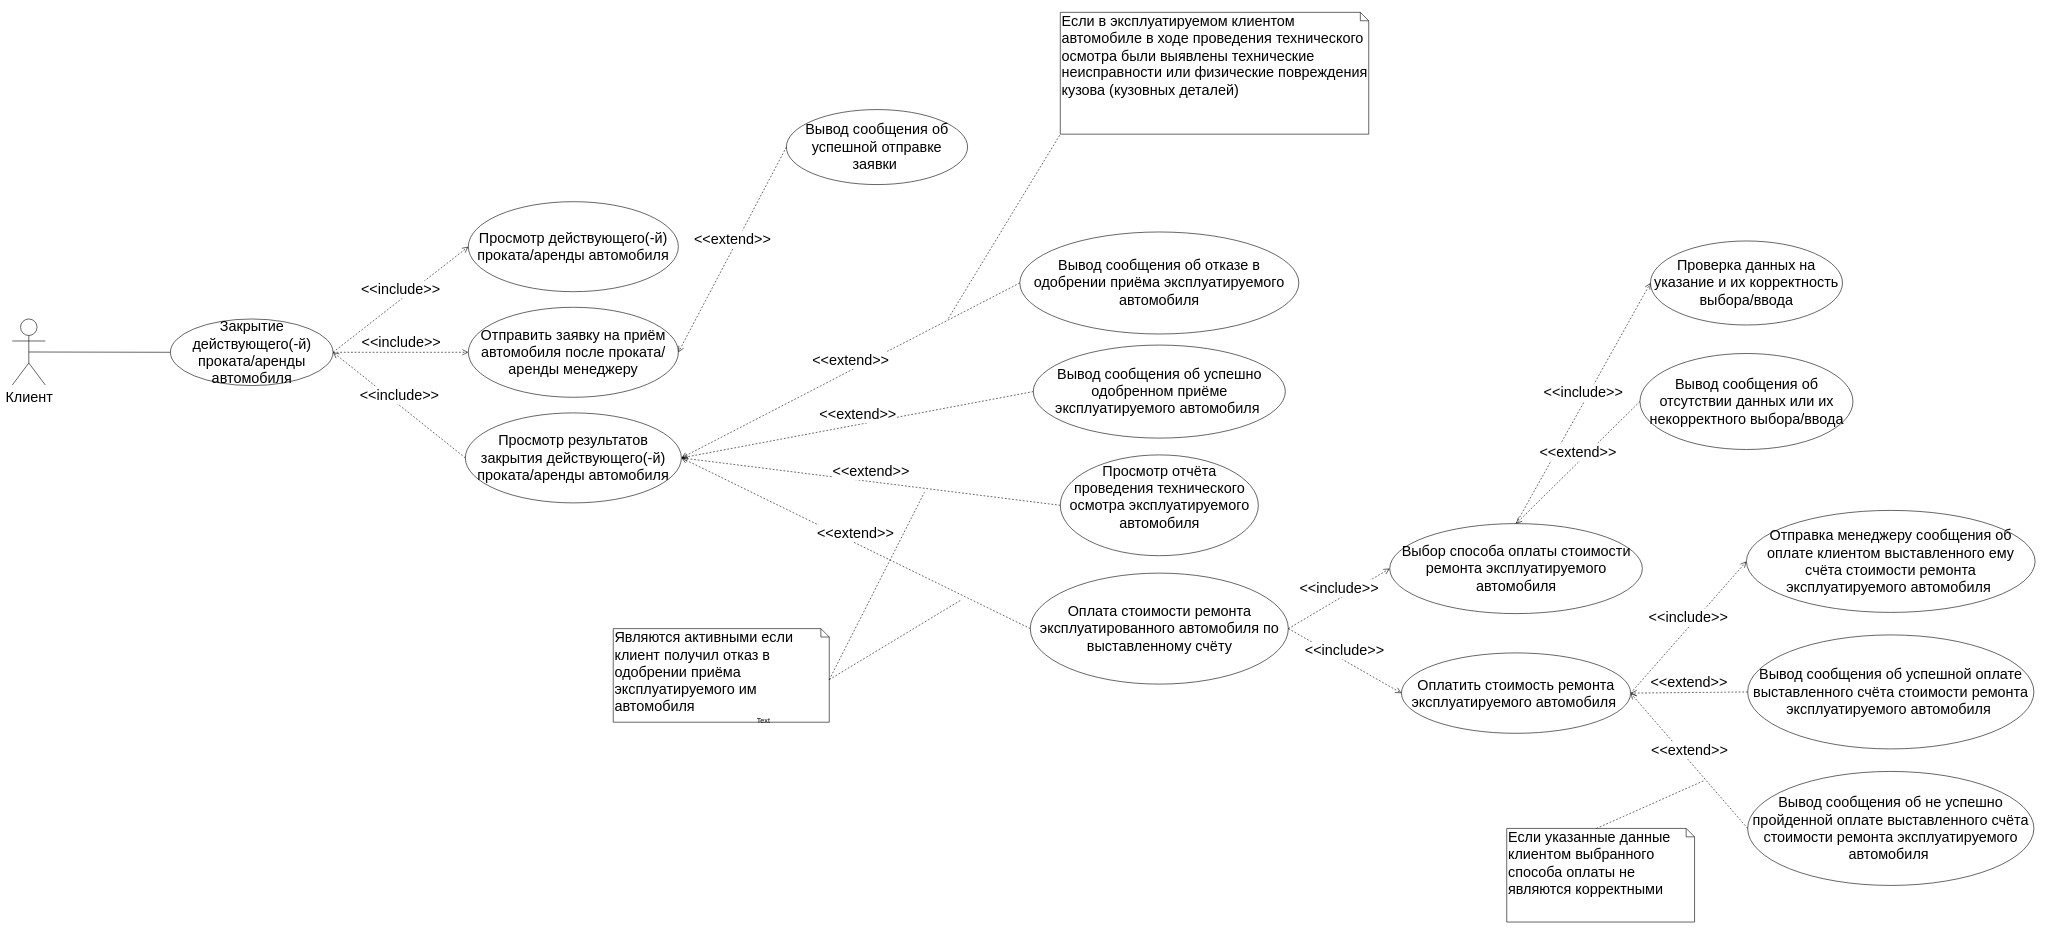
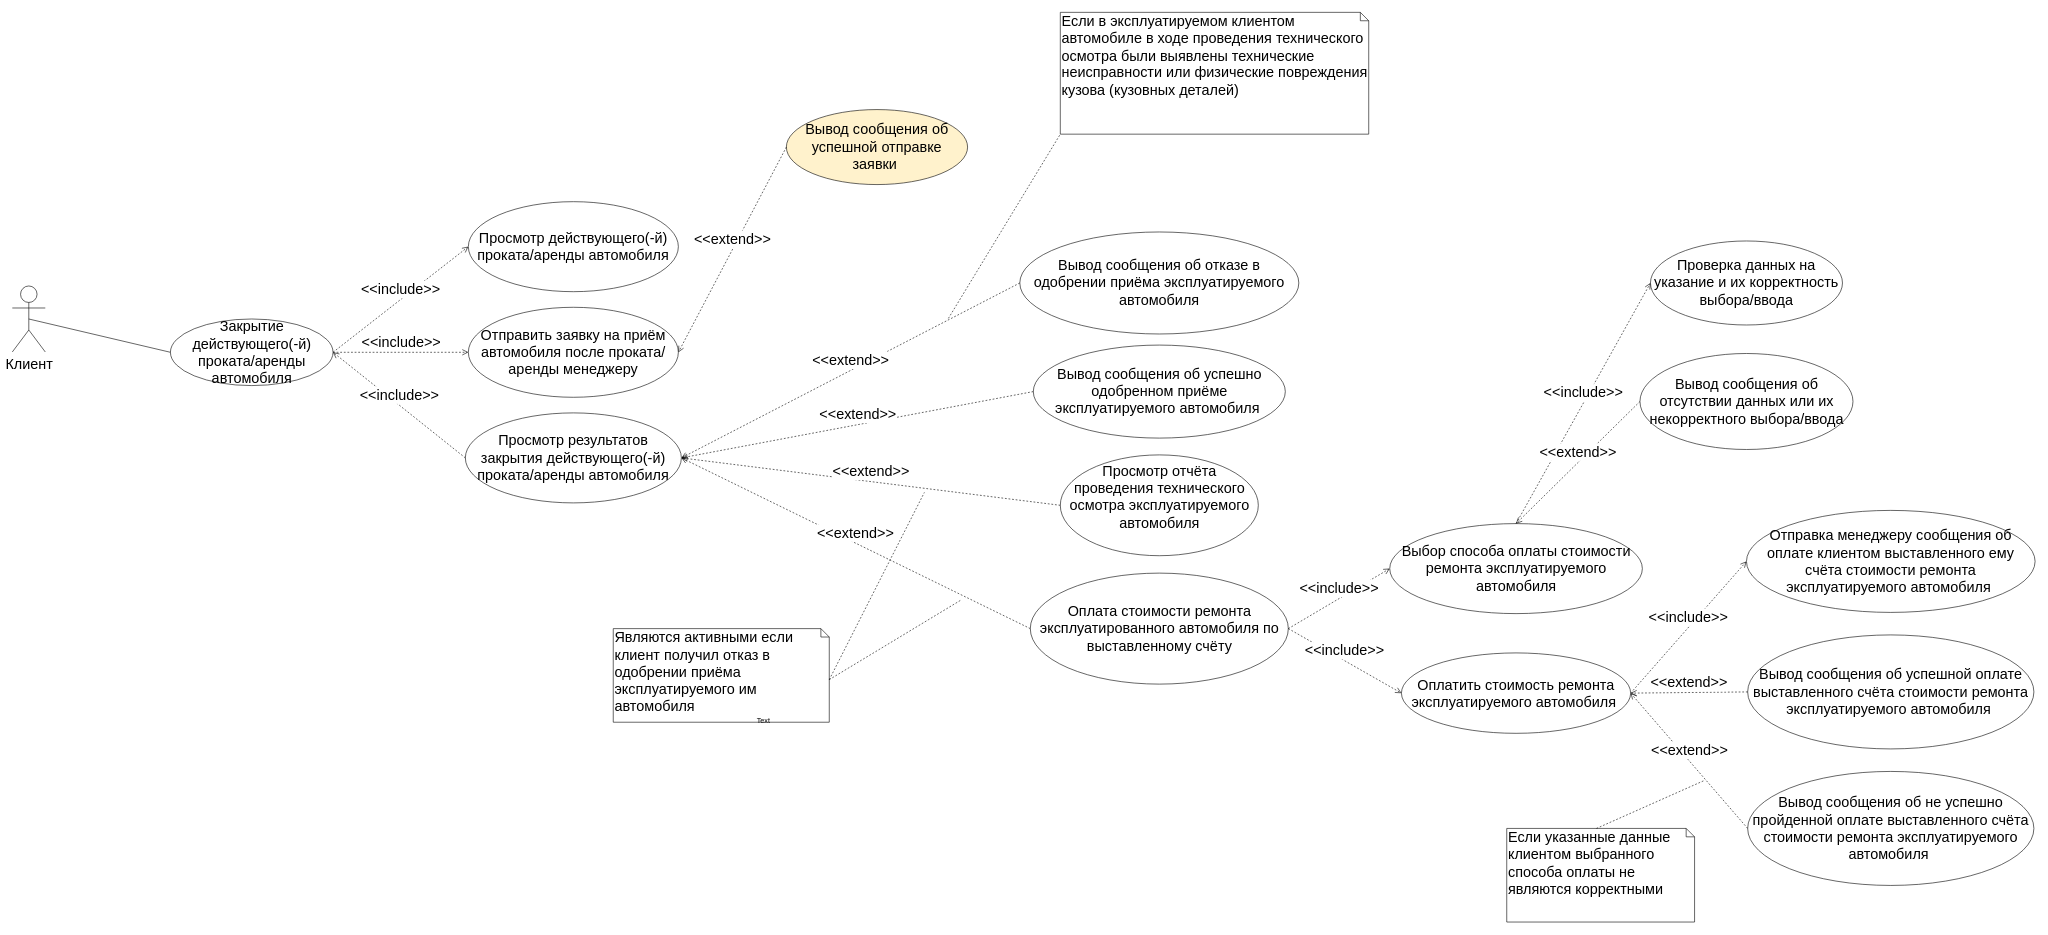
- <mxCell id="6" value="&lt;font style=&quot;font-size: 24px&quot;&gt;Вывод сообщения об успешной отправке заявки&amp;nbsp;&lt;/font&gt;" style="ellipse;whiteSpace=wrap;html=1;" parent="1" vertex="1"><mxGeometry x="1310" y="182" width="302" height="125" as="geometry" /></mxCell>
+ <mxCell id="6" value="&lt;font style=&quot;font-size: 24px&quot;&gt;Вывод сообщения об успешной отправке заявки&amp;nbsp;&lt;/font&gt;" style="ellipse;whiteSpace=wrap;html=1;fillColor=#fff2cc;" parent="1" vertex="1"><mxGeometry x="1310" y="182" width="302" height="125" as="geometry" /></mxCell>
- <mxCell id="2" value="&lt;font style=&quot;font-size: 24px&quot;&gt;Клиент&lt;/font&gt;" style="shape=umlActor;verticalLabelPosition=bottom;labelBackgroundColor=#ffffff;verticalAlign=top;html=1;outlineConnect=0;" parent="1" vertex="1"><mxGeometry x="20" y="531" width="55" height="110" as="geometry" /></mxCell>
+ <mxCell id="2" value="&lt;font style=&quot;font-size: 24px&quot;&gt;Клиент&lt;/font&gt;" style="shape=umlActor;verticalLabelPosition=bottom;labelBackgroundColor=#ffffff;verticalAlign=top;html=1;outlineConnect=0;" parent="1" vertex="1"><mxGeometry x="20" y="476" width="55" height="110" as="geometry" /></mxCell>
